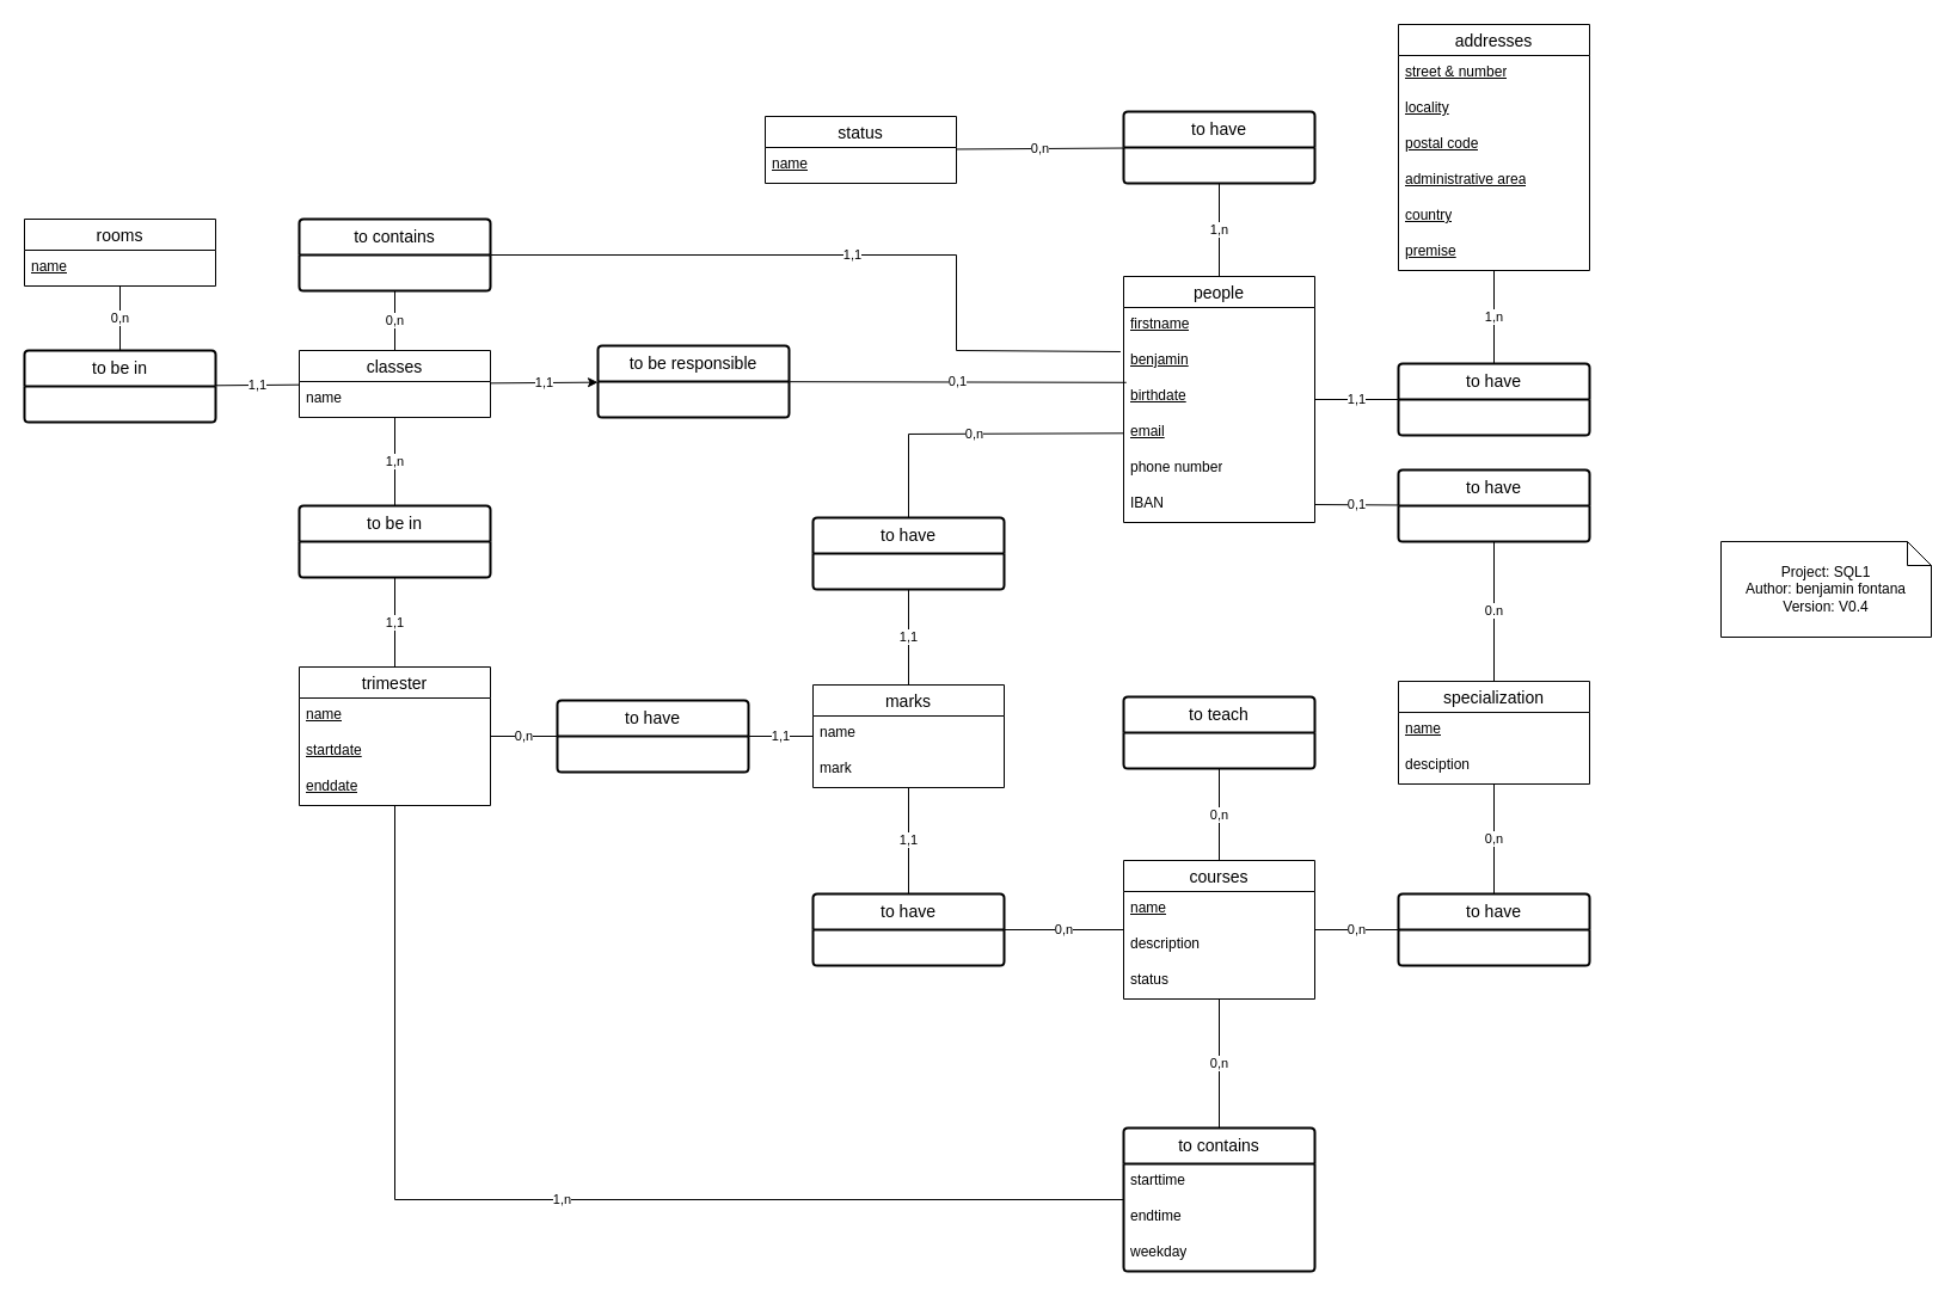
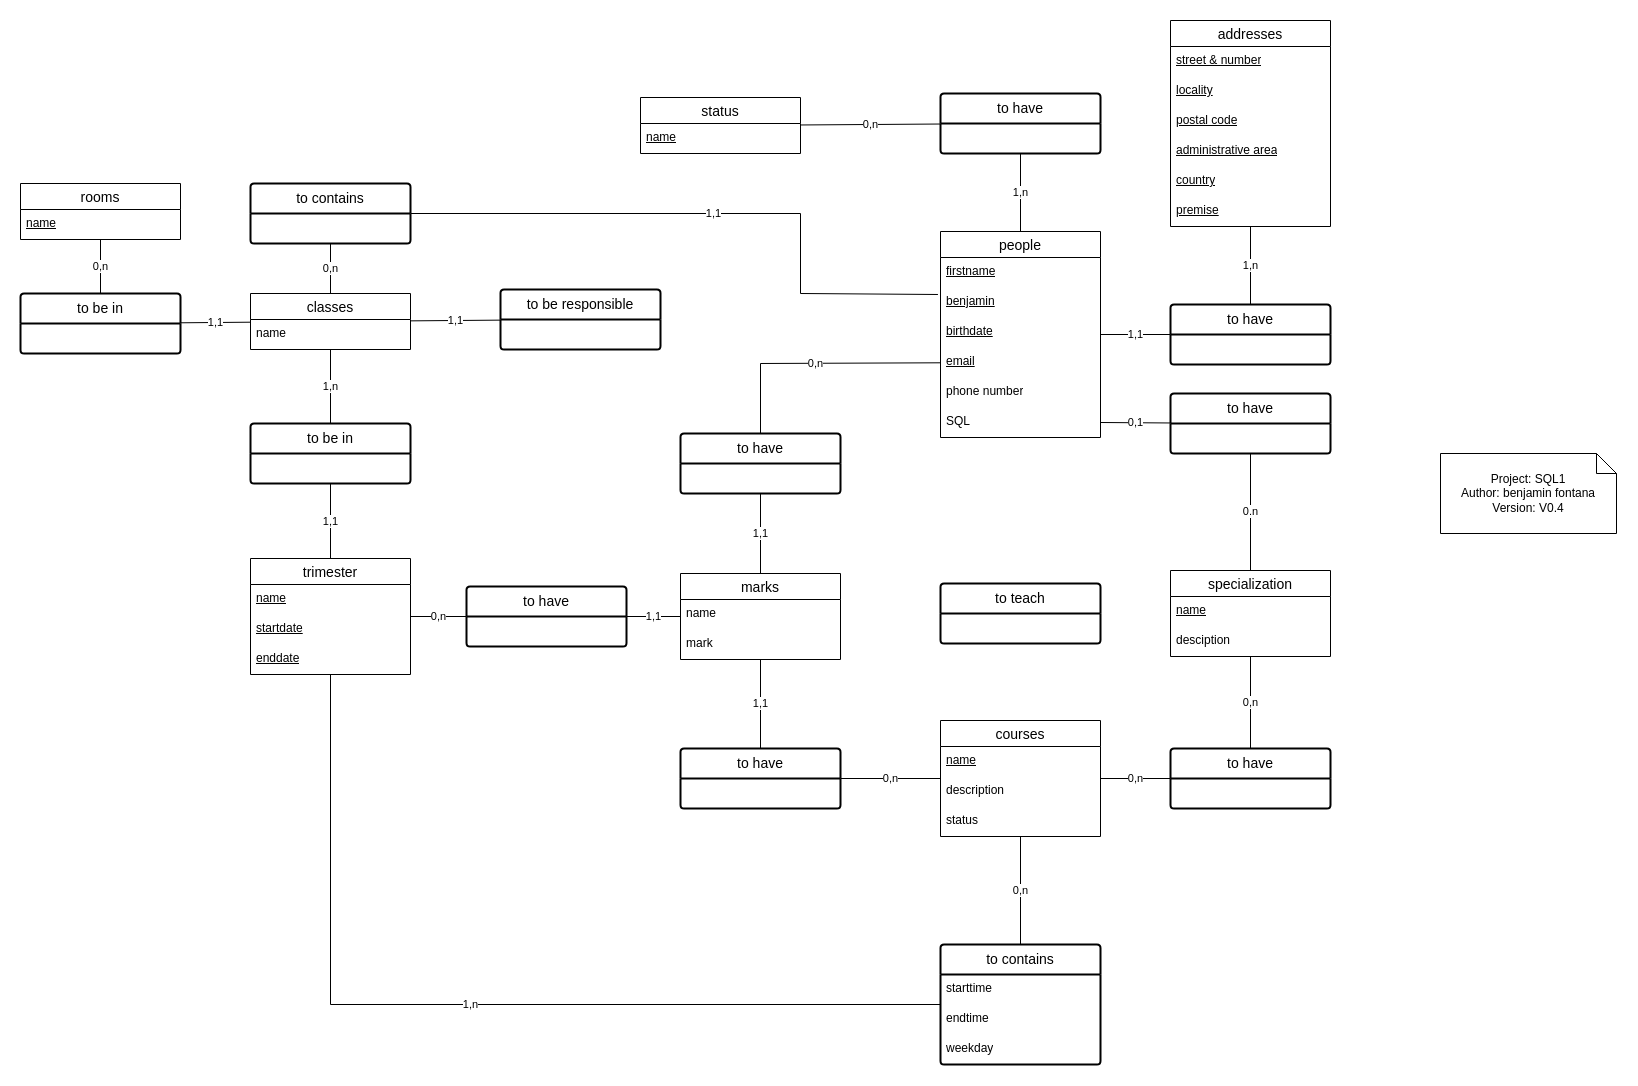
- <mxCell id="47" value="1,1" style="endArrow=classic;html=1;rounded=0;" parent="1" source="13" target="46" edge="1"><mxGeometry width="50" height="50" relative="1" as="geometry"><mxPoint x="1240" y="203" as="sourcePoint" /><mxPoint x="1290" y="153" as="targetPoint" /></mxGeometry></mxCell>
+ <mxCell id="47" value="1,1" style="endArrow=none;html=1;rounded=0;" parent="1" source="13" target="46" edge="1"><mxGeometry width="50" height="50" relative="1" as="geometry"><mxPoint x="1240" y="203" as="sourcePoint" /><mxPoint x="1290" y="153" as="targetPoint" /></mxGeometry></mxCell>
- <mxCell id="48" value="0,1" style="endArrow=none;html=1;rounded=0;exitX=0.014;exitY=0.093;exitDx=0;exitDy=0;exitPerimeter=0;" parent="1" source="66" target="46" edge="1"><mxGeometry width="50" height="50" relative="1" as="geometry"><mxPoint x="1582" y="99" as="sourcePoint" /><mxPoint x="1330" y="300" as="targetPoint" /></mxGeometry></mxCell>
- <mxCell id="69" value="IBAN" style="text;strokeColor=none;fillColor=none;spacingLeft=4;spacingRight=4;overflow=hidden;rotatable=0;points=[[0,0.5],[1,0.5]];portConstraint=eastwest;fontSize=12;whiteSpace=wrap;html=1;" vertex="1" parent="63"><mxGeometry y="176" width="160" height="30" as="geometry" /></mxCell>
+ <mxCell id="69" value="SQL" style="text;strokeColor=none;fillColor=none;spacingLeft=4;spacingRight=4;overflow=hidden;rotatable=0;points=[[0,0.5],[1,0.5]];portConstraint=eastwest;fontSize=12;whiteSpace=wrap;html=1;" vertex="1" parent="63"><mxGeometry y="176" width="160" height="30" as="geometry" /></mxCell>
- <mxCell id="44" value="0,n" style="endArrow=none;html=1;rounded=0;" parent="1" source="43" target="2" edge="1"><mxGeometry width="50" height="50" relative="1" as="geometry"><mxPoint x="1110" y="473" as="sourcePoint" /><mxPoint x="1410" y="337" as="targetPoint" /><Array as="points" /></mxGeometry></mxCell>
